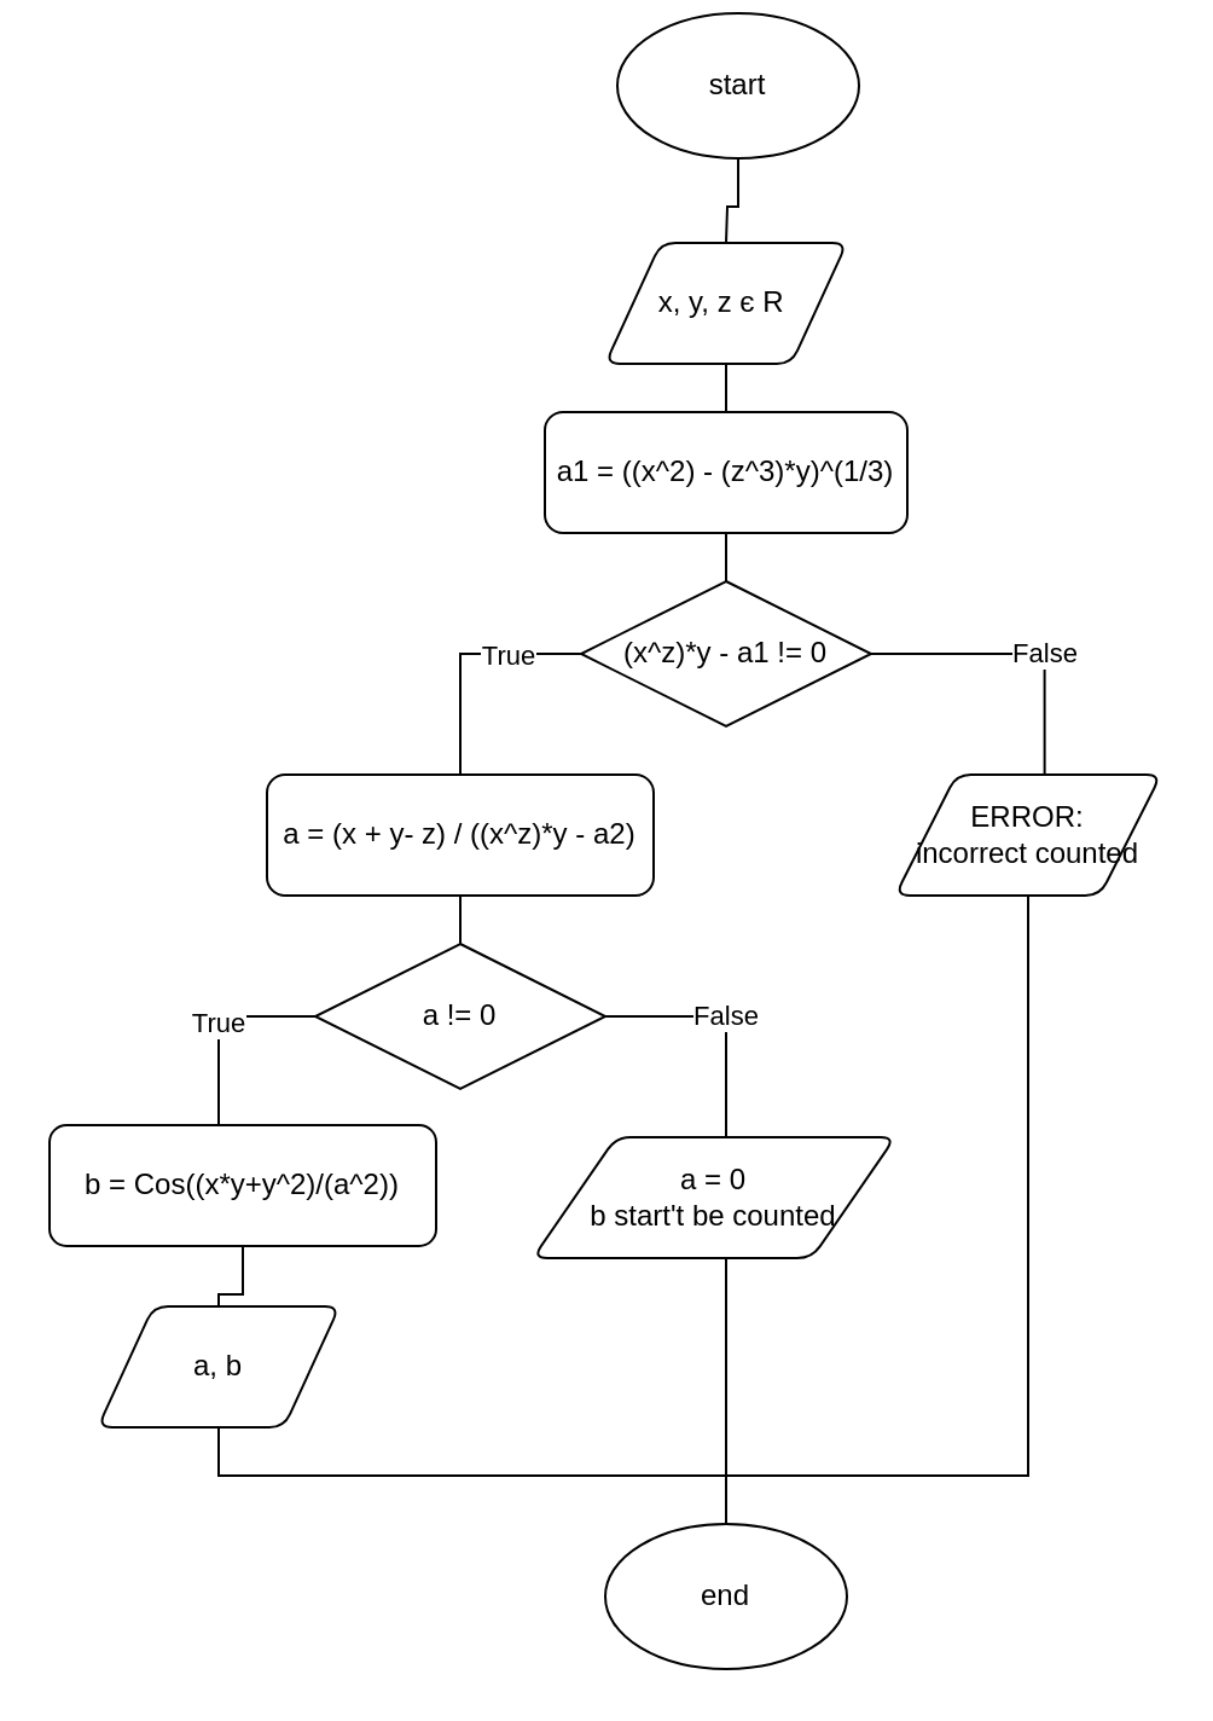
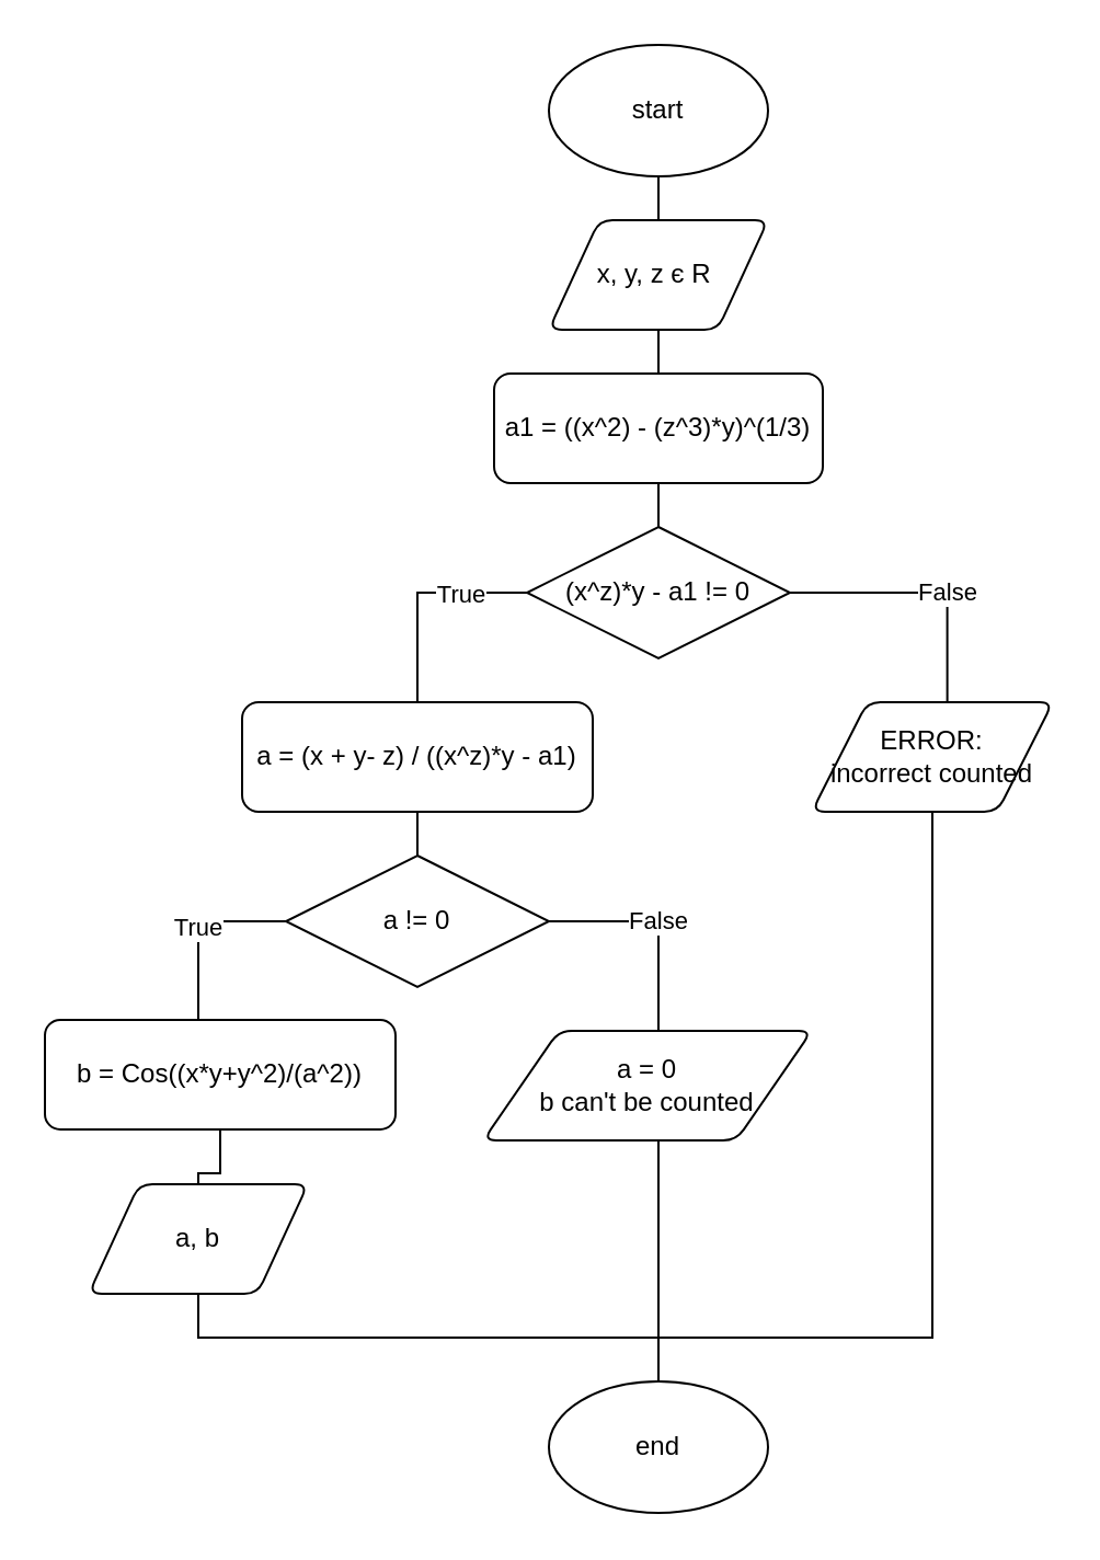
- <mxCell id="3" value="start" style="strokeWidth=1;html=1;shape=mxgraph.flowchart.start_1;whiteSpace=wrap;" vertex="1" parent="1"><mxGeometry x="255" y="5" width="100" height="60" as="geometry" /></mxCell>
+ <mxCell id="3" value="start" style="strokeWidth=1;html=1;shape=mxgraph.flowchart.start_1;whiteSpace=wrap;" vertex="1" parent="1"><mxGeometry x="250" y="20" width="100" height="60" as="geometry" /></mxCell>
- <mxCell id="7" value="a = (x + y- z) / ((x^z)*y - a2)" style="rounded=1;whiteSpace=wrap;html=1;strokeWidth=1;" vertex="1" parent="1"><mxGeometry x="110" y="320" width="160" height="50" as="geometry" /></mxCell>
+ <mxCell id="7" value="a = (x + y- z) / ((x^z)*y - a1)" style="rounded=1;whiteSpace=wrap;html=1;strokeWidth=1;" vertex="1" parent="1"><mxGeometry x="110" y="320" width="160" height="50" as="geometry" /></mxCell>
- <mxCell id="22" value="a = 0&lt;br&gt;b start't be counted" style="shape=parallelogram;html=1;strokeWidth=1;perimeter=parallelogramPerimeter;whiteSpace=wrap;rounded=1;arcSize=12;size=0.23;" vertex="1" parent="1"><mxGeometry x="220" y="470" width="150" height="50" as="geometry" /></mxCell>
+ <mxCell id="22" value="a = 0&lt;br&gt;b can't be counted" style="shape=parallelogram;html=1;strokeWidth=1;perimeter=parallelogramPerimeter;whiteSpace=wrap;rounded=1;arcSize=12;size=0.23;" vertex="1" parent="1"><mxGeometry x="220" y="470" width="150" height="50" as="geometry" /></mxCell>
